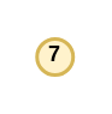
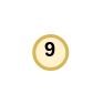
- <mxCell id="4" value="7" style="text;html=1;strokeColor=none;fillColor=none;align=center;verticalAlign=middle;whiteSpace=wrap;rounded=0;fontStyle=1" parent="2" vertex="1"><mxGeometry x="5" width="10" height="20" as="geometry" /></mxCell>
+ <mxCell id="4" value="9" style="text;html=1;strokeColor=none;fillColor=none;align=center;verticalAlign=middle;whiteSpace=wrap;rounded=0;fontStyle=1" parent="2" vertex="1"><mxGeometry x="5" width="10" height="20" as="geometry" /></mxCell>
